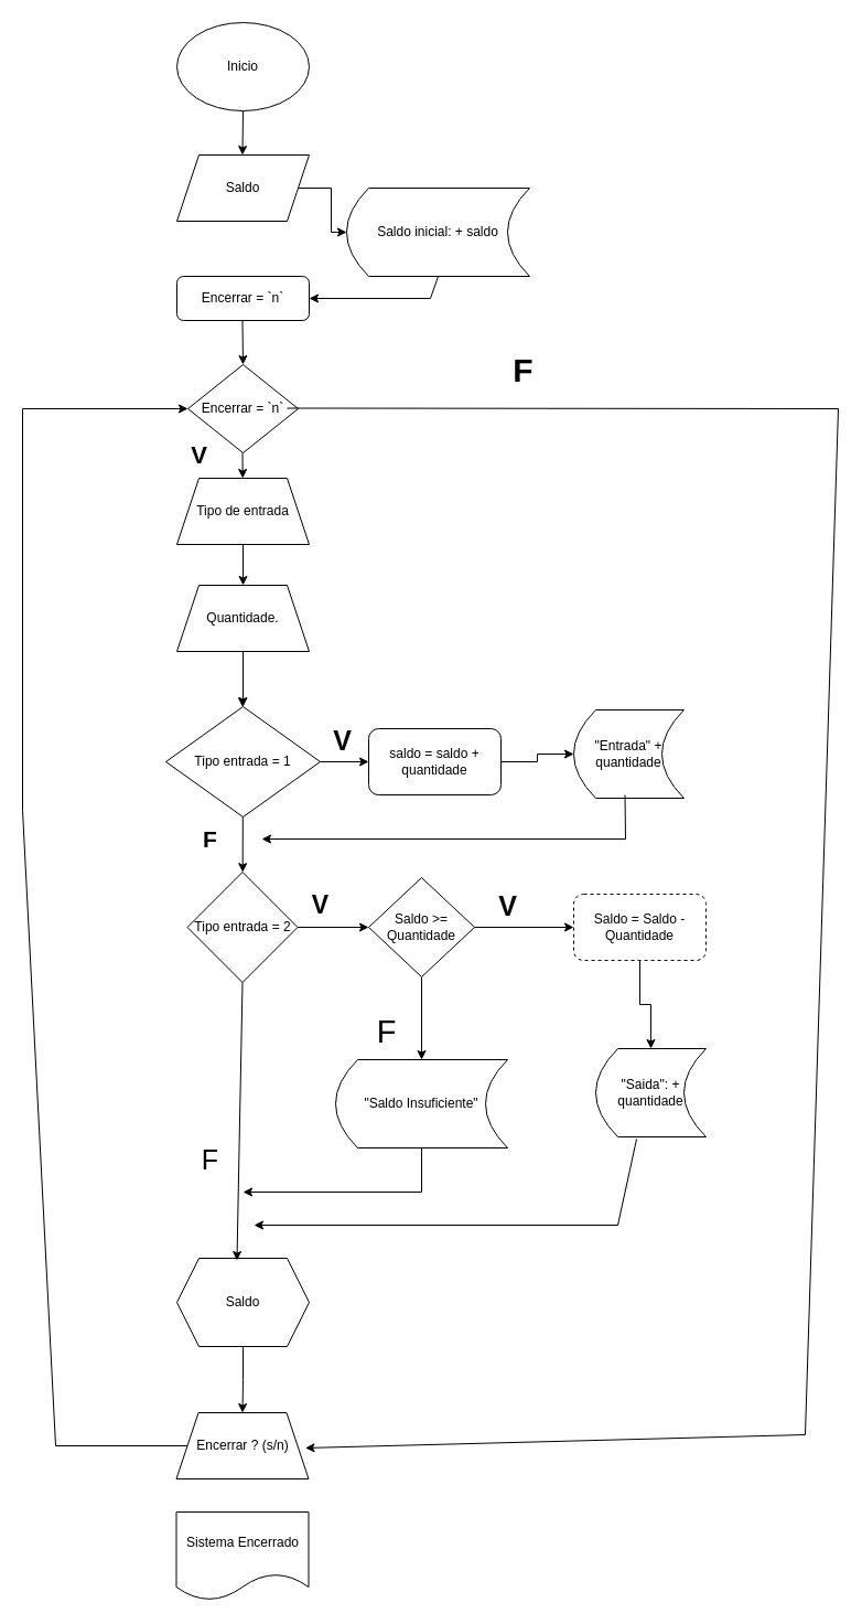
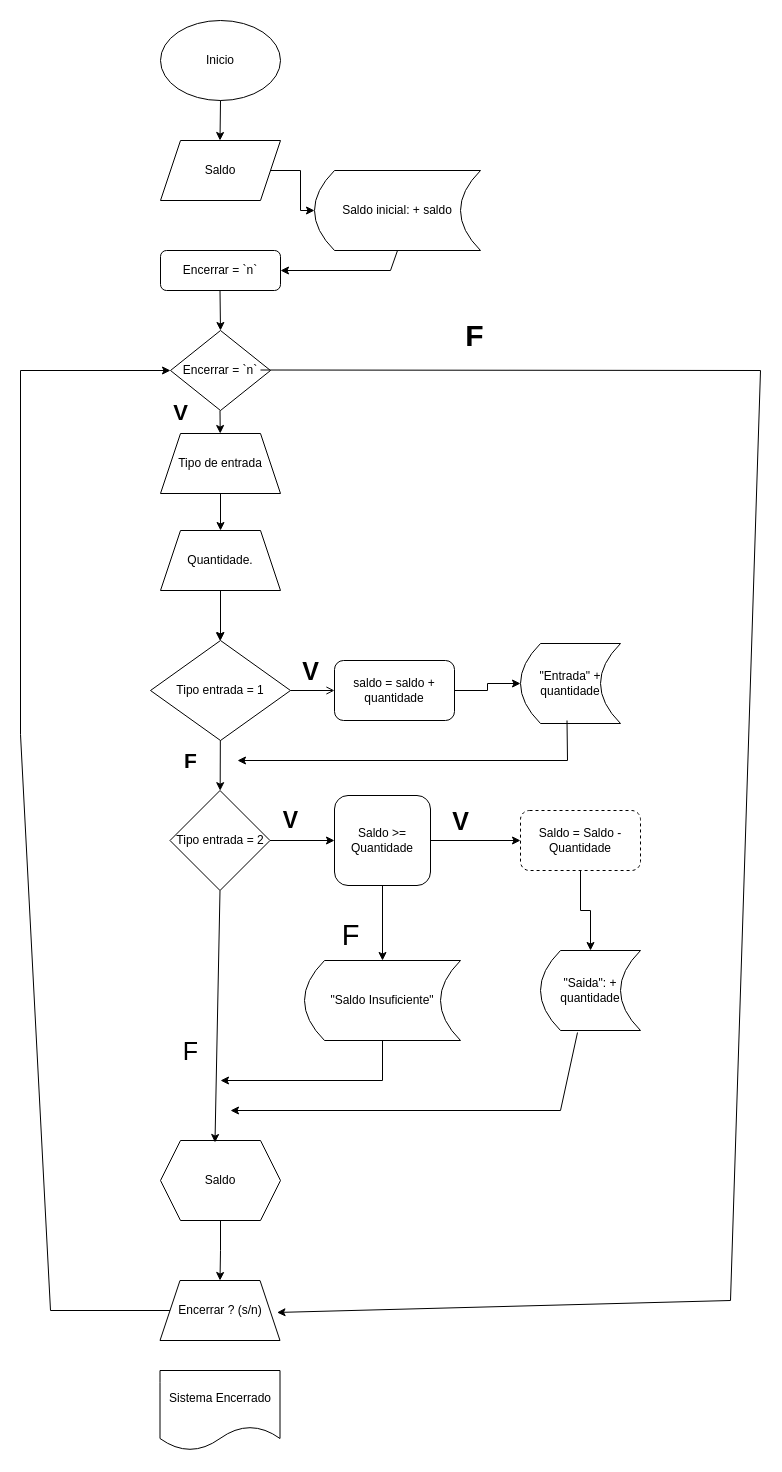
- <mxCell id="20" value="" style="endArrow=classic;html=1;rounded=0;entryX=0;entryY=0.5;entryDx=0;entryDy=0;" parent="1" source="19" target="23" edge="1"><mxGeometry width="50" height="50" relative="1" as="geometry"><mxPoint x="260" y="740" as="sourcePoint" /><mxPoint x="330" y="740" as="targetPoint" /></mxGeometry></mxCell>
+ <mxCell id="20" value="" style="endArrow=open;html=1;rounded=0;entryX=0;entryY=0.5;entryDx=0;entryDy=0;" parent="1" source="19" target="23" edge="1"><mxGeometry width="50" height="50" relative="1" as="geometry"><mxPoint x="260" y="740" as="sourcePoint" /><mxPoint x="330" y="740" as="targetPoint" /></mxGeometry></mxCell>
- <mxCell id="28" value="Saldo &amp;gt;= Quantidade&lt;br&gt;" style="rhombus;whiteSpace=wrap;html=1;" parent="1" vertex="1"><mxGeometry x="334" y="795" width="96" height="90" as="geometry" /></mxCell>
+ <mxCell id="28" value="Saldo &amp;gt;= Quantidade&lt;br&gt;" style="whiteSpace=wrap;html=1;rounded=1;" parent="1" vertex="1"><mxGeometry x="334" y="795" width="96" height="90" as="geometry" /></mxCell>
